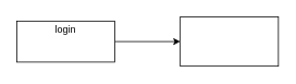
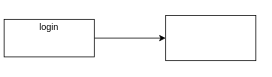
- <mxCell id="3" value="login&lt;div&gt;&lt;br&gt;&lt;/div&gt;&lt;div&gt;&lt;br&gt;&lt;/div&gt;" style="rounded=0;whiteSpace=wrap;html=1;" vertex="1" parent="1"><mxGeometry x="20" y="25" width="120" height="50" as="geometry" /></mxCell>
+ <mxCell id="3" value="login&lt;div&gt;&lt;br&gt;&lt;/div&gt;&lt;div&gt;&lt;br&gt;&lt;/div&gt;" style="rounded=0;whiteSpace=wrap;html=1;" vertex="1" parent="1"><mxGeometry x="5" y="25" width="120" height="50" as="geometry" /></mxCell>
